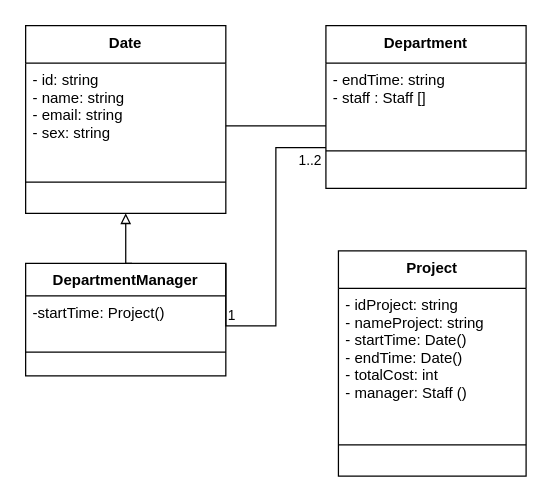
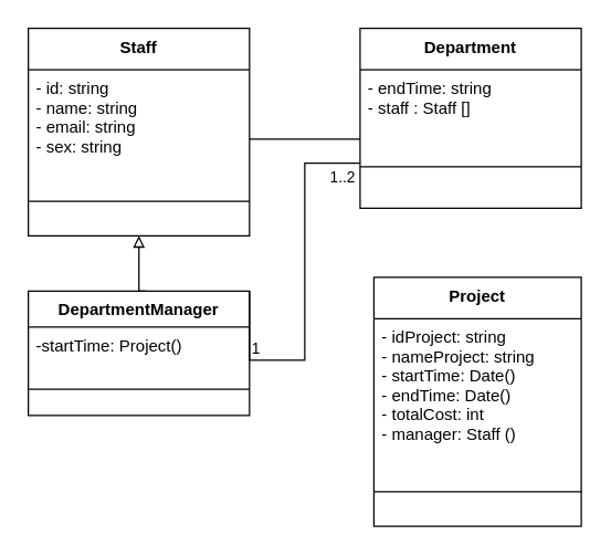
- <mxCell id="2" value="Date" style="swimlane;fontStyle=1;align=center;verticalAlign=top;childLayout=stackLayout;horizontal=1;startSize=30;horizontalStack=0;resizeParent=1;resizeParentMax=0;resizeLast=0;collapsible=1;marginBottom=0;" vertex="1" parent="1"><mxGeometry x="20" y="20" width="160" height="150" as="geometry" /></mxCell>
+ <mxCell id="2" value="Staff" style="swimlane;fontStyle=1;align=center;verticalAlign=top;childLayout=stackLayout;horizontal=1;startSize=30;horizontalStack=0;resizeParent=1;resizeParentMax=0;resizeLast=0;collapsible=1;marginBottom=0;" vertex="1" parent="1"><mxGeometry x="20" y="20" width="160" height="150" as="geometry" /></mxCell>
